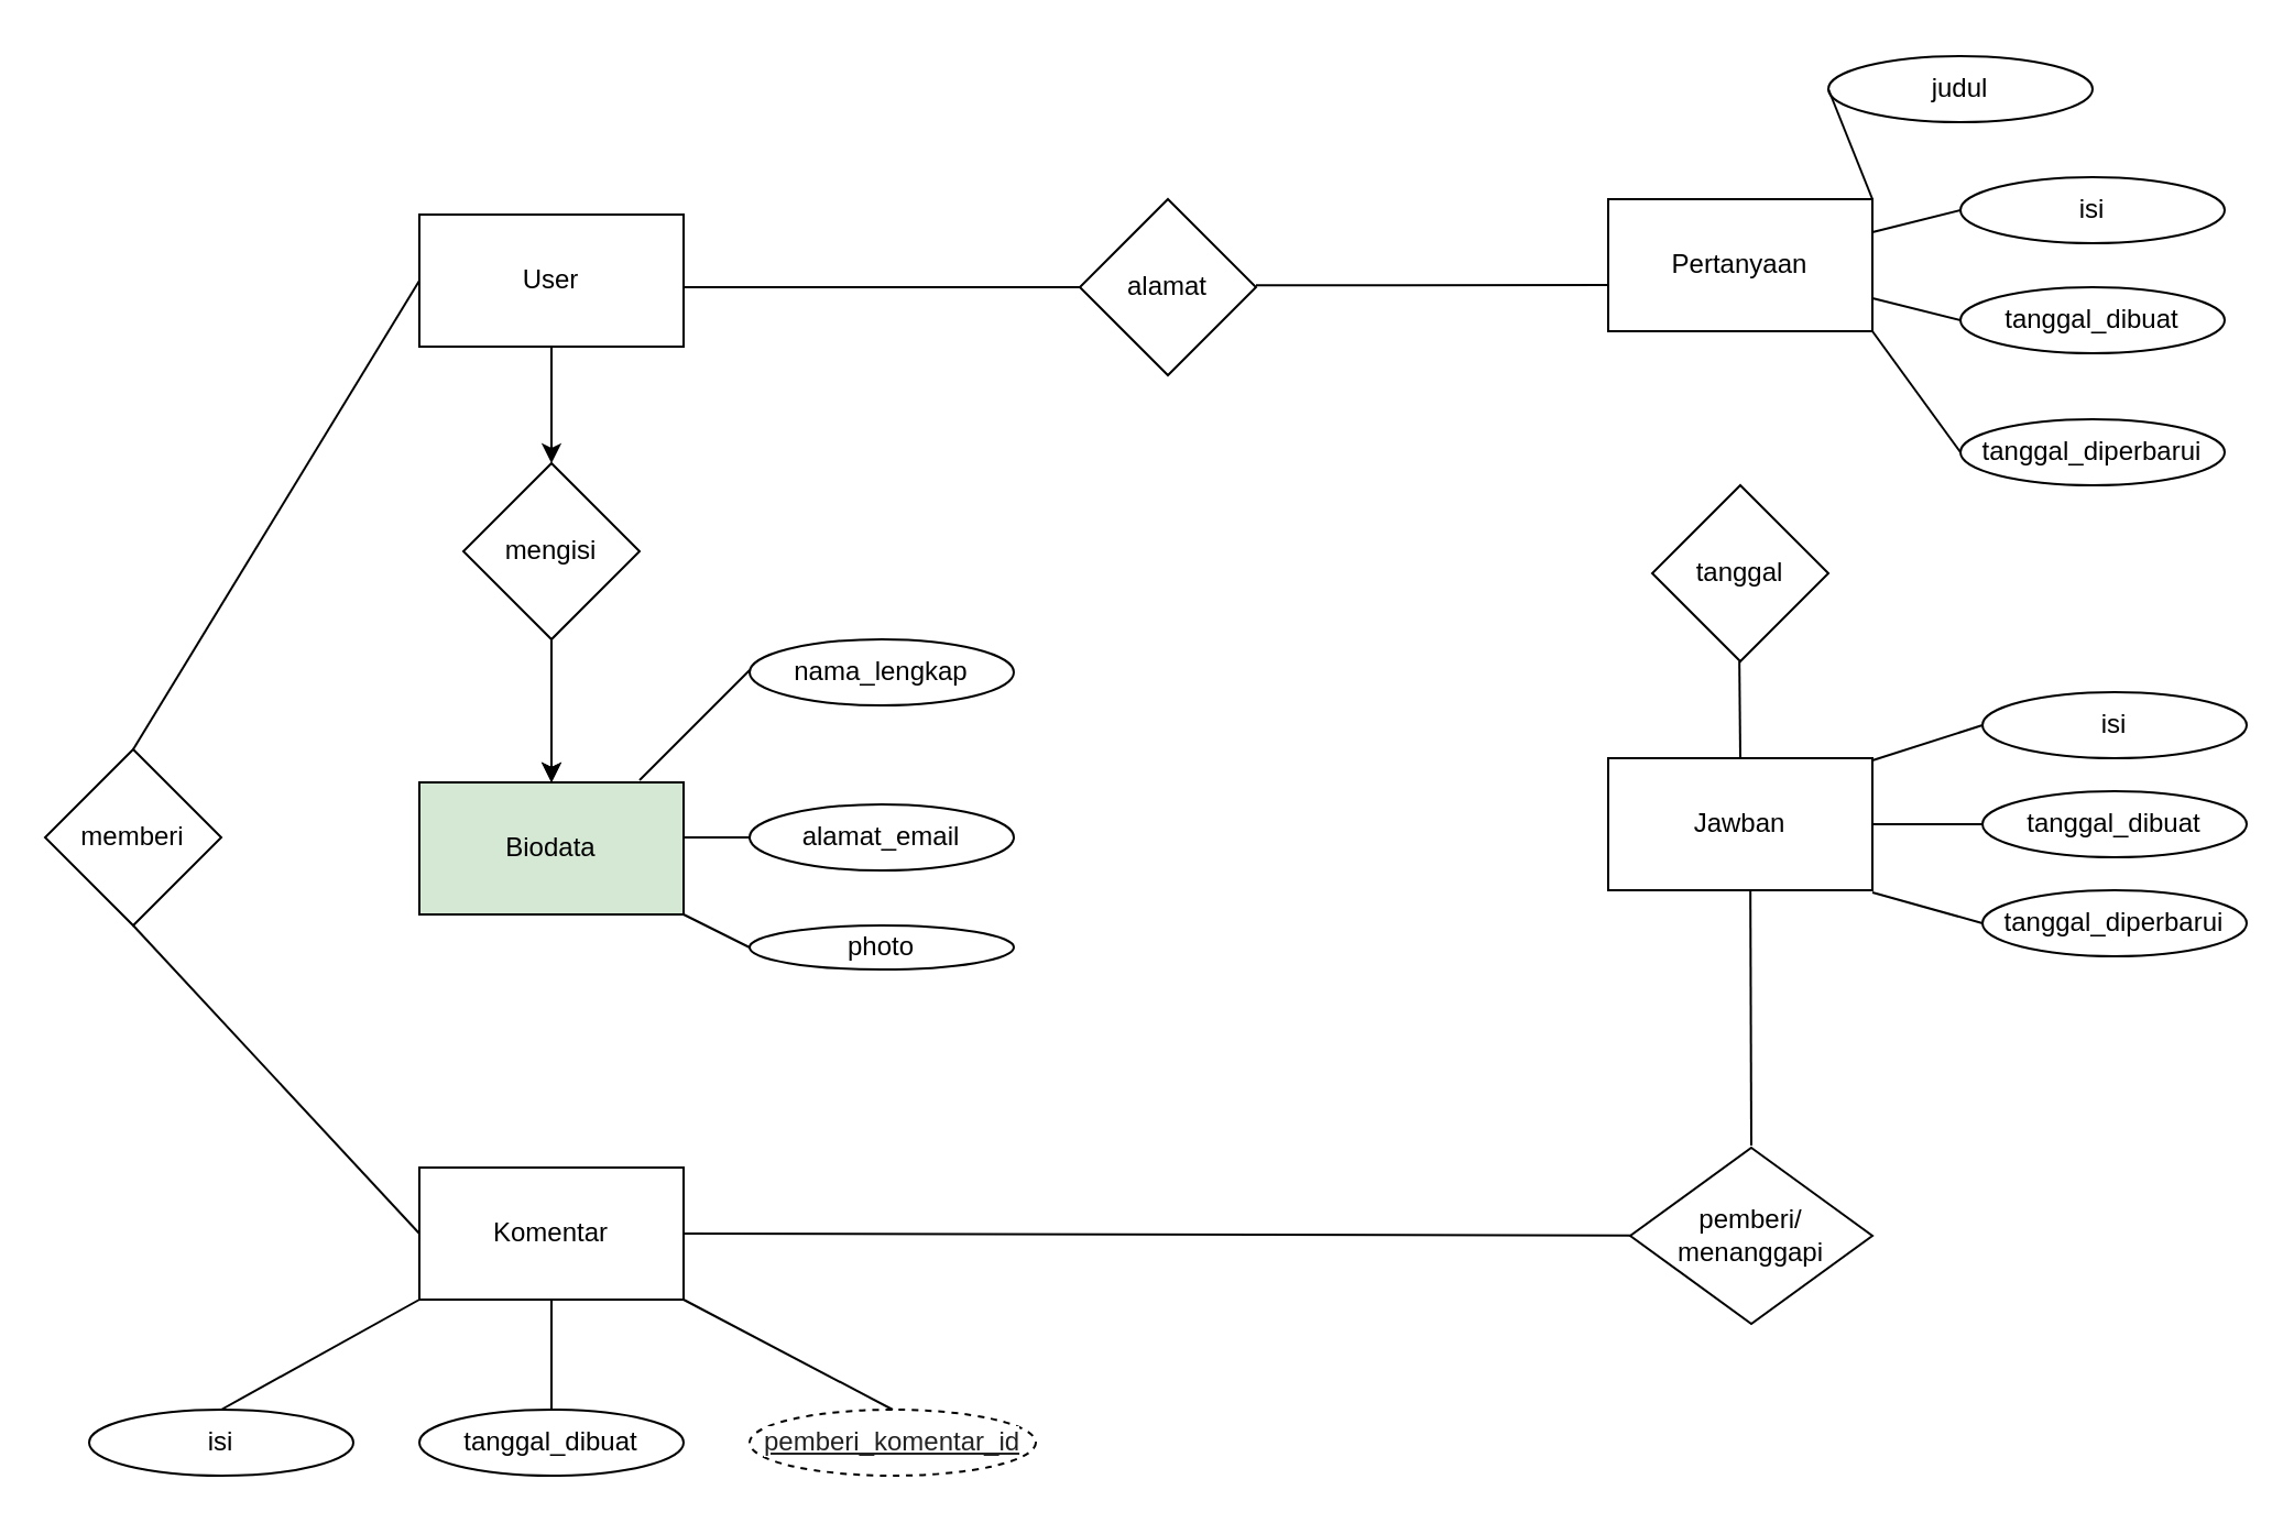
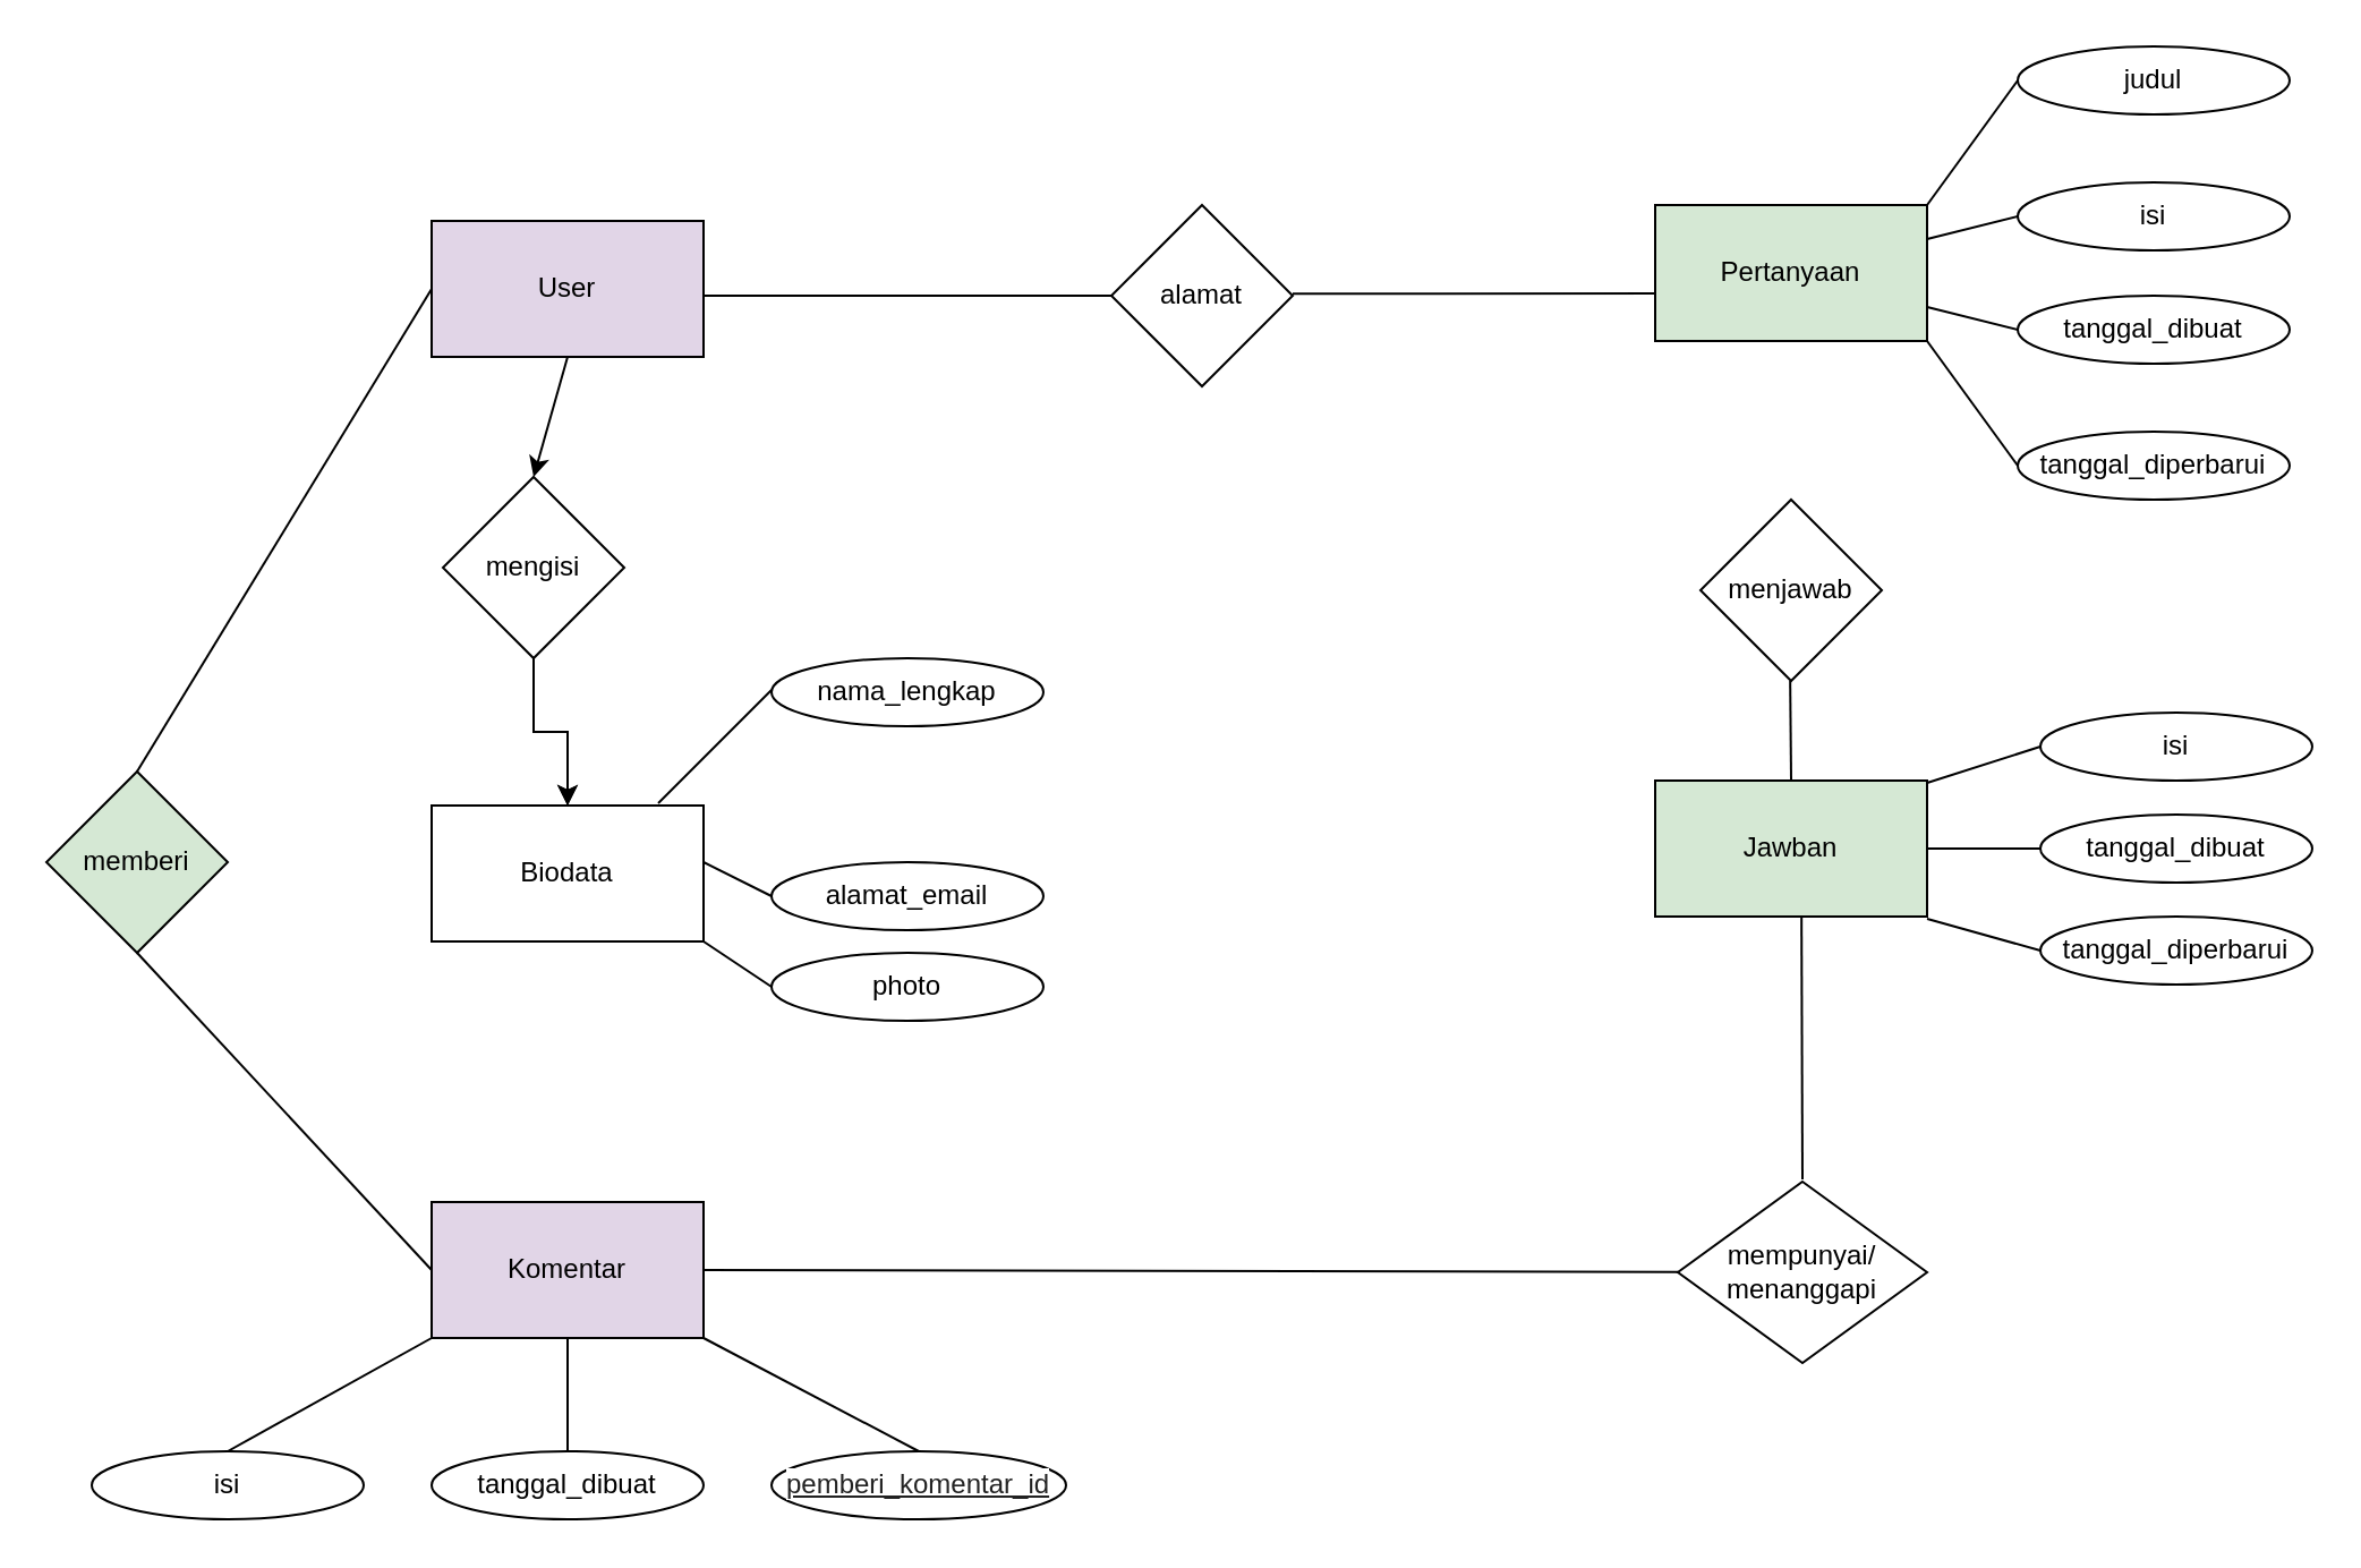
- <mxCell id="21" value="judul" style="ellipse;whiteSpace=wrap;html=1;" vertex="1" parent="1"><mxGeometry x="830" y="25" width="120" height="30" as="geometry" /></mxCell>
+ <mxCell id="21" value="judul" style="ellipse;whiteSpace=wrap;html=1;" vertex="1" parent="1"><mxGeometry x="890" y="20" width="120" height="30" as="geometry" /></mxCell>
- <mxCell id="4" value="Pertanyaan" style="rounded=0;whiteSpace=wrap;html=1;" vertex="1" parent="1"><mxGeometry x="730" y="90" width="120" height="60" as="geometry" /></mxCell>
+ <mxCell id="4" value="Pertanyaan" style="rounded=0;whiteSpace=wrap;html=1;fillColor=#d5e8d4;" vertex="1" parent="1"><mxGeometry x="730" y="90" width="120" height="60" as="geometry" /></mxCell>
- <mxCell id="2" value="User" style="rounded=0;whiteSpace=wrap;html=1;" vertex="1" parent="1"><mxGeometry x="190" y="97" width="120" height="60" as="geometry" /></mxCell>
+ <mxCell id="2" value="User" style="rounded=0;whiteSpace=wrap;html=1;fillColor=#e1d5e7;" vertex="1" parent="1"><mxGeometry x="190" y="97" width="120" height="60" as="geometry" /></mxCell>
- <mxCell id="11" value="mengisi" style="rhombus;whiteSpace=wrap;html=1;" vertex="1" parent="1"><mxGeometry x="210" y="210" width="80" height="80" as="geometry" /></mxCell>
+ <mxCell id="11" value="mengisi" style="rhombus;whiteSpace=wrap;html=1;" vertex="1" parent="1"><mxGeometry x="195" y="210" width="80" height="80" as="geometry" /></mxCell>
- <mxCell id="5" value="tanggal" style="rhombus;whiteSpace=wrap;html=1;" vertex="1" parent="1"><mxGeometry x="750" y="220" width="80" height="80" as="geometry" /></mxCell>
+ <mxCell id="5" value="menjawab" style="rhombus;whiteSpace=wrap;html=1;" vertex="1" parent="1"><mxGeometry x="750" y="220" width="80" height="80" as="geometry" /></mxCell>
- <mxCell id="6" value="Jawban" style="rounded=0;whiteSpace=wrap;html=1;" vertex="1" parent="1"><mxGeometry x="730" y="344" width="120" height="60" as="geometry" /></mxCell>
+ <mxCell id="6" value="Jawban" style="rounded=0;whiteSpace=wrap;html=1;fillColor=#d5e8d4;" vertex="1" parent="1"><mxGeometry x="730" y="344" width="120" height="60" as="geometry" /></mxCell>
- <mxCell id="20" value="memberi" style="rhombus;whiteSpace=wrap;html=1;" vertex="1" parent="1"><mxGeometry x="20" y="340" width="80" height="80" as="geometry" /></mxCell>
+ <mxCell id="20" value="memberi" style="rhombus;whiteSpace=wrap;html=1;fillColor=#d5e8d4;" vertex="1" parent="1"><mxGeometry x="20" y="340" width="80" height="80" as="geometry" /></mxCell>
- <mxCell id="14" value="alamat_email" style="ellipse;whiteSpace=wrap;html=1;" vertex="1" parent="1"><mxGeometry x="340" y="365" width="120" height="30" as="geometry" /></mxCell>
+ <mxCell id="14" value="alamat_email" style="ellipse;whiteSpace=wrap;html=1;" vertex="1" parent="1"><mxGeometry x="340" y="380" width="120" height="30" as="geometry" /></mxCell>
- <mxCell id="12" value="Biodata" style="rounded=0;whiteSpace=wrap;html=1;fillColor=#d5e8d4;" vertex="1" parent="1"><mxGeometry x="190" y="355" width="120" height="60" as="geometry" /></mxCell>
+ <mxCell id="12" value="Biodata" style="rounded=0;whiteSpace=wrap;html=1;" vertex="1" parent="1"><mxGeometry x="190" y="355" width="120" height="60" as="geometry" /></mxCell>
- <mxCell id="15" value="photo" style="ellipse;whiteSpace=wrap;html=1;" vertex="1" parent="1"><mxGeometry x="340" y="420" width="120" height="20" as="geometry" /></mxCell>
+ <mxCell id="15" value="photo" style="ellipse;whiteSpace=wrap;html=1;" vertex="1" parent="1"><mxGeometry x="340" y="420" width="120" height="30" as="geometry" /></mxCell>
- <mxCell id="8" value="Komentar" style="rounded=0;whiteSpace=wrap;html=1;" vertex="1" parent="1"><mxGeometry x="190" y="530" width="120" height="60" as="geometry" /></mxCell>
+ <mxCell id="8" value="Komentar" style="rounded=0;whiteSpace=wrap;html=1;fillColor=#e1d5e7;" vertex="1" parent="1"><mxGeometry x="190" y="530" width="120" height="60" as="geometry" /></mxCell>
- <mxCell id="7" value="pemberi/&lt;br&gt;menanggapi" style="rhombus;whiteSpace=wrap;html=1;" vertex="1" parent="1"><mxGeometry x="740" y="521" width="110" height="80" as="geometry" /></mxCell>
+ <mxCell id="7" value="mempunyai/&lt;br&gt;menanggapi" style="rhombus;whiteSpace=wrap;html=1;" vertex="1" parent="1"><mxGeometry x="740" y="521" width="110" height="80" as="geometry" /></mxCell>
- <mxCell id="19" value="&lt;span style=&quot;color: rgb(34 , 34 , 34) ; text-align: left ; background-color: rgb(255 , 255 , 255)&quot;&gt;&lt;font style=&quot;font-size: 12px&quot;&gt;&lt;u&gt;pemberi_komentar_id&lt;/u&gt;&lt;/font&gt;&lt;/span&gt;" style="ellipse;whiteSpace=wrap;html=1;dashed=1;" vertex="1" parent="1"><mxGeometry x="340" y="640" width="130" height="30" as="geometry" /></mxCell>
+ <mxCell id="19" value="&lt;span style=&quot;color: rgb(34 , 34 , 34) ; text-align: left ; background-color: rgb(255 , 255 , 255)&quot;&gt;&lt;font style=&quot;font-size: 12px&quot;&gt;&lt;u&gt;pemberi_komentar_id&lt;/u&gt;&lt;/font&gt;&lt;/span&gt;" style="ellipse;whiteSpace=wrap;html=1;" vertex="1" parent="1"><mxGeometry x="340" y="640" width="130" height="30" as="geometry" /></mxCell>
